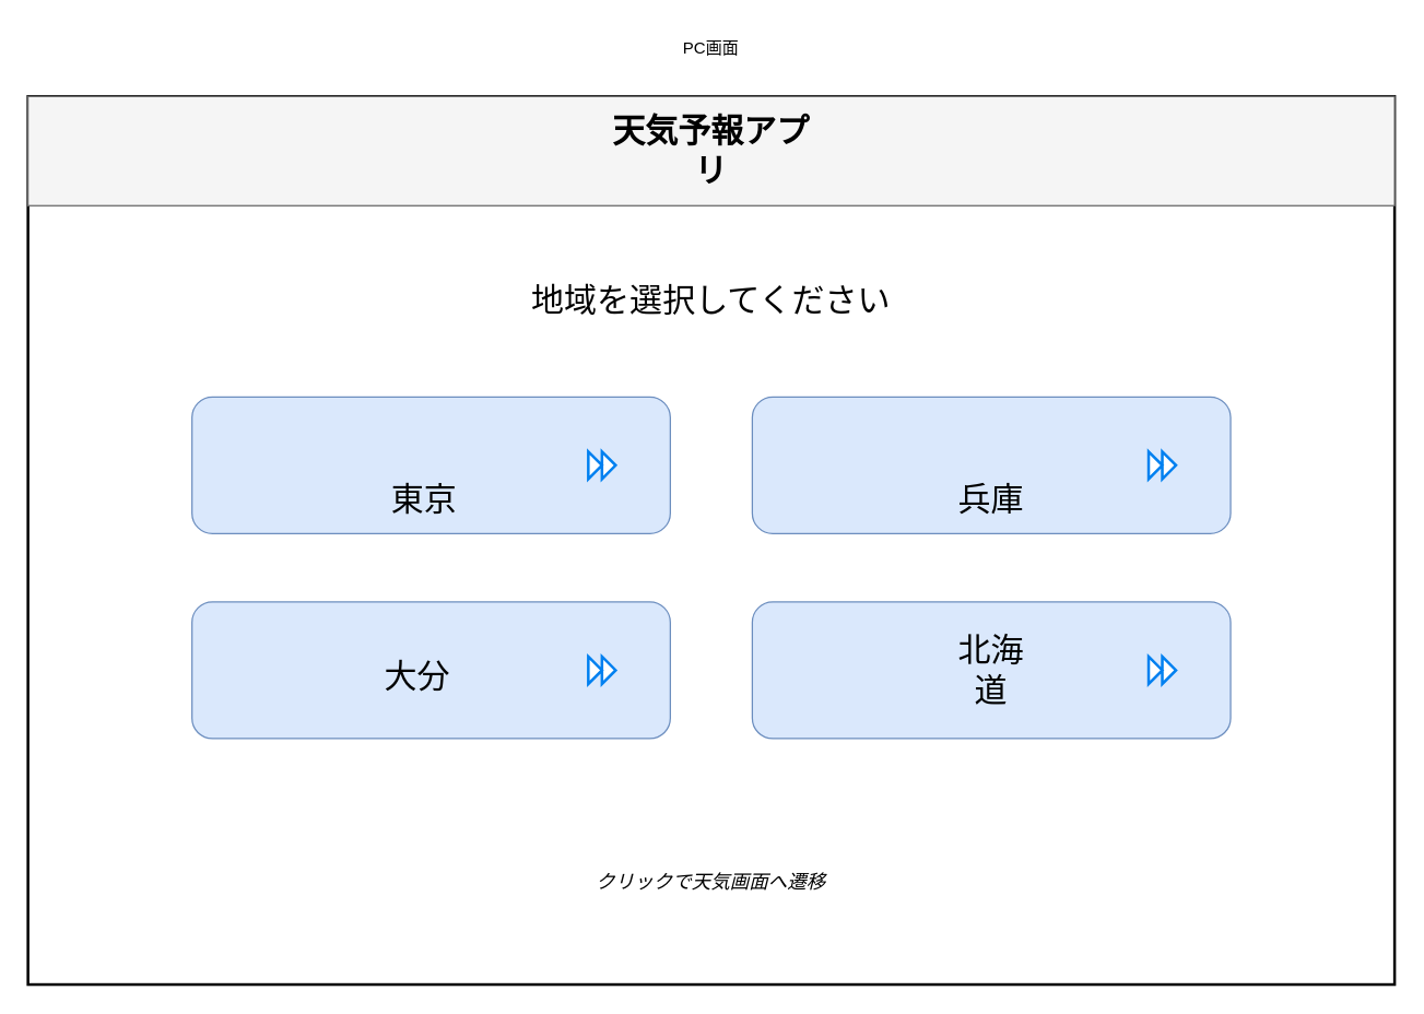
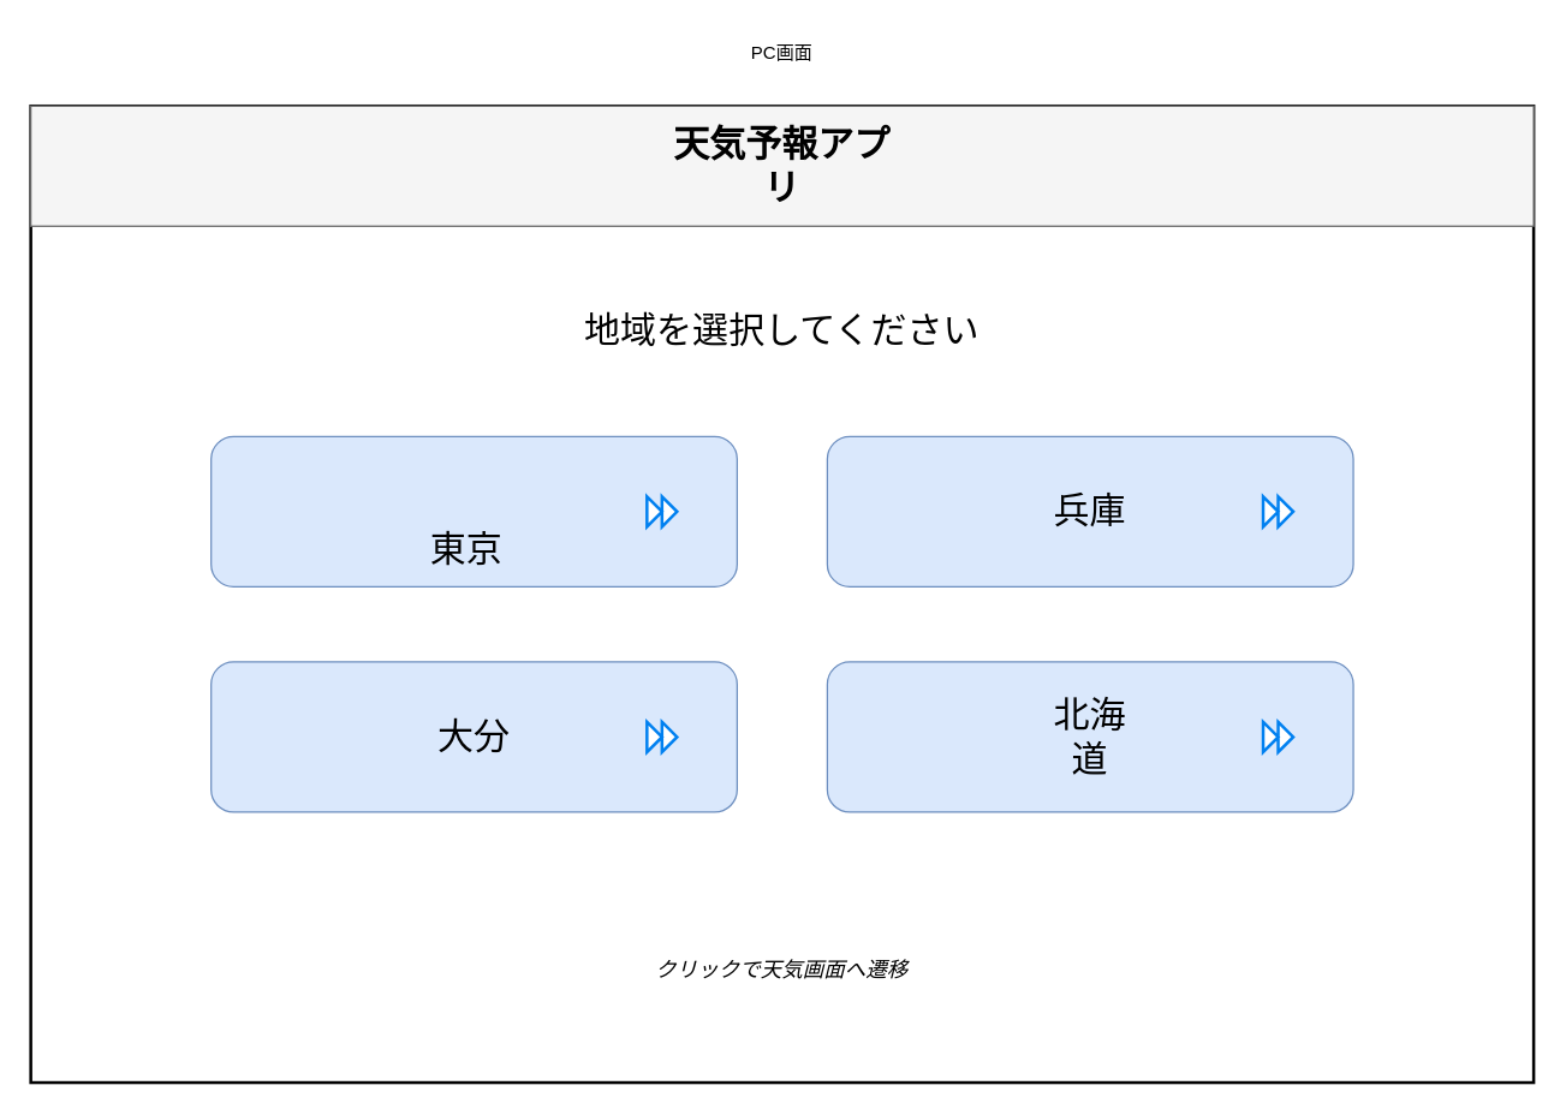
- <mxCell id="17" value="&lt;font style=&quot;font-size: 24px;&quot;&gt;兵庫&lt;/font&gt;" style="text;html=1;strokeColor=none;fillColor=none;align=center;verticalAlign=middle;whiteSpace=wrap;rounded=0;" vertex="1" parent="1"><mxGeometry x="695" y="350" width="60" height="30" as="geometry" /></mxCell>
+ <mxCell id="17" value="&lt;font style=&quot;font-size: 24px;&quot;&gt;兵庫&lt;/font&gt;" style="text;html=1;strokeColor=none;fillColor=none;align=center;verticalAlign=middle;whiteSpace=wrap;rounded=0;" vertex="1" parent="1"><mxGeometry x="695" y="325" width="60" height="30" as="geometry" /></mxCell>
- <mxCell id="18" value="&lt;font style=&quot;font-size: 24px;&quot;&gt;大分&lt;/font&gt;" style="text;html=1;strokeColor=none;fillColor=none;align=center;verticalAlign=middle;whiteSpace=wrap;rounded=0;" vertex="1" parent="1"><mxGeometry x="275" y="480" width="60" height="30" as="geometry" /></mxCell>
+ <mxCell id="18" value="&lt;font style=&quot;font-size: 24px;&quot;&gt;大分&lt;/font&gt;" style="text;html=1;strokeColor=none;fillColor=none;align=center;verticalAlign=middle;whiteSpace=wrap;rounded=0;" vertex="1" parent="1"><mxGeometry x="285" y="475" width="60" height="30" as="geometry" /></mxCell>
